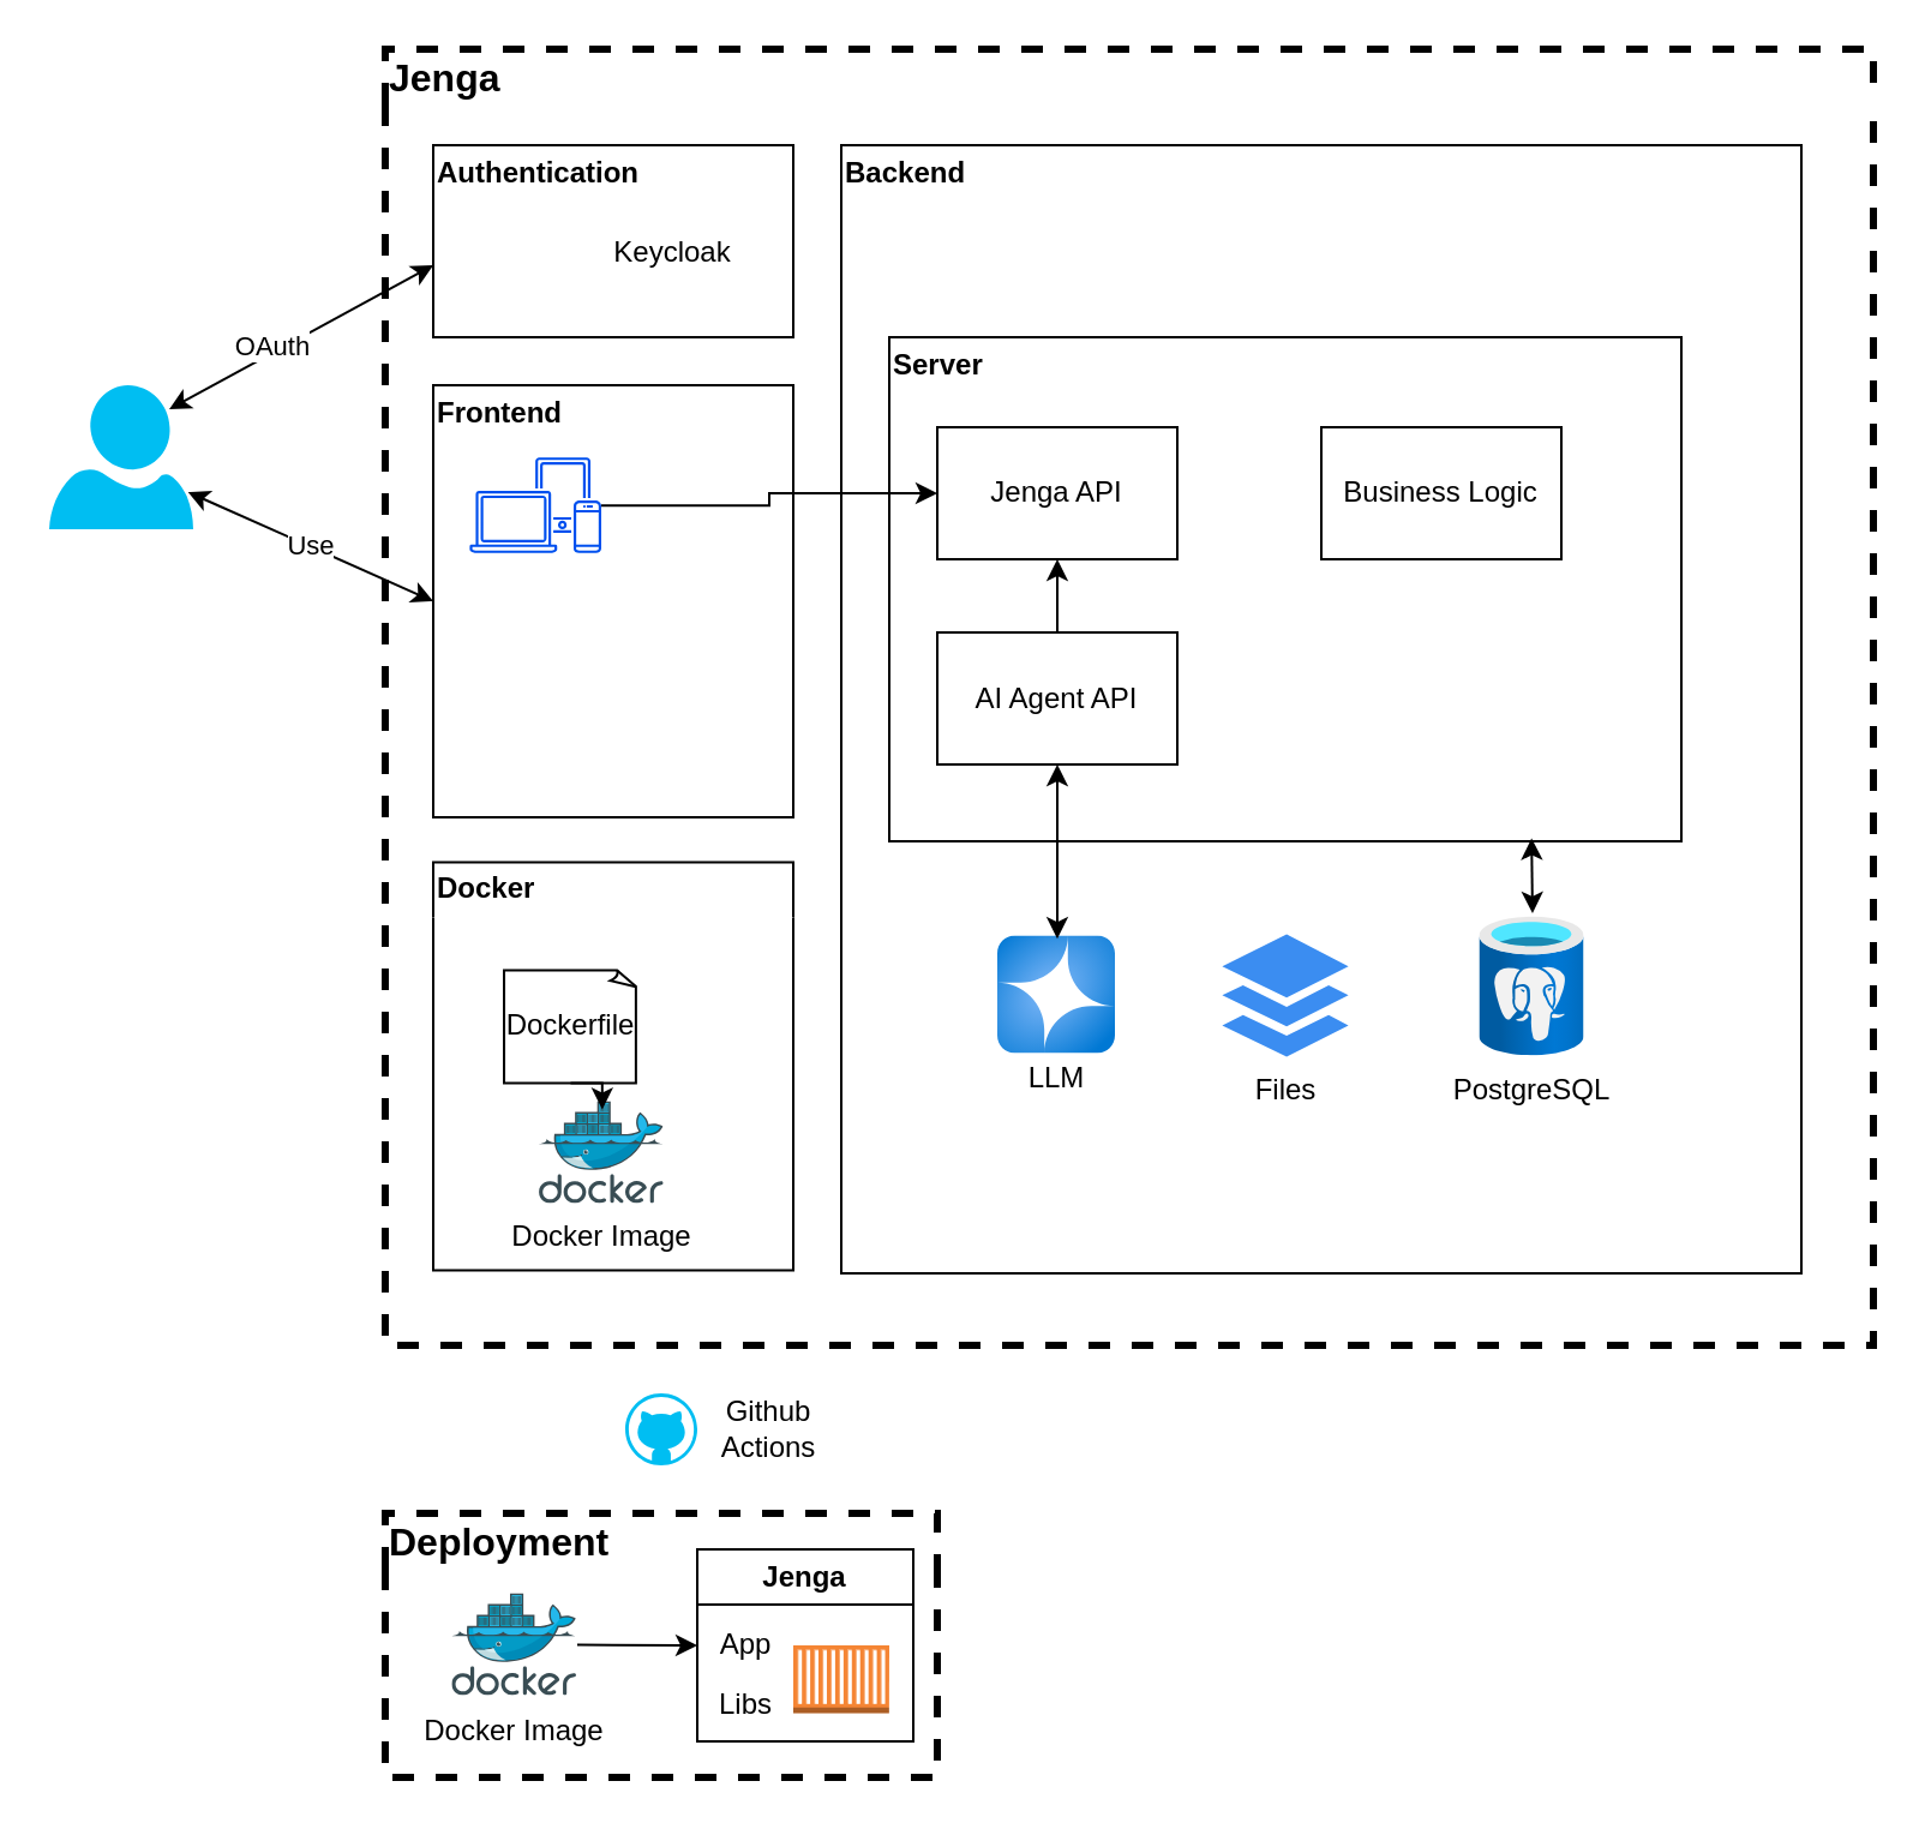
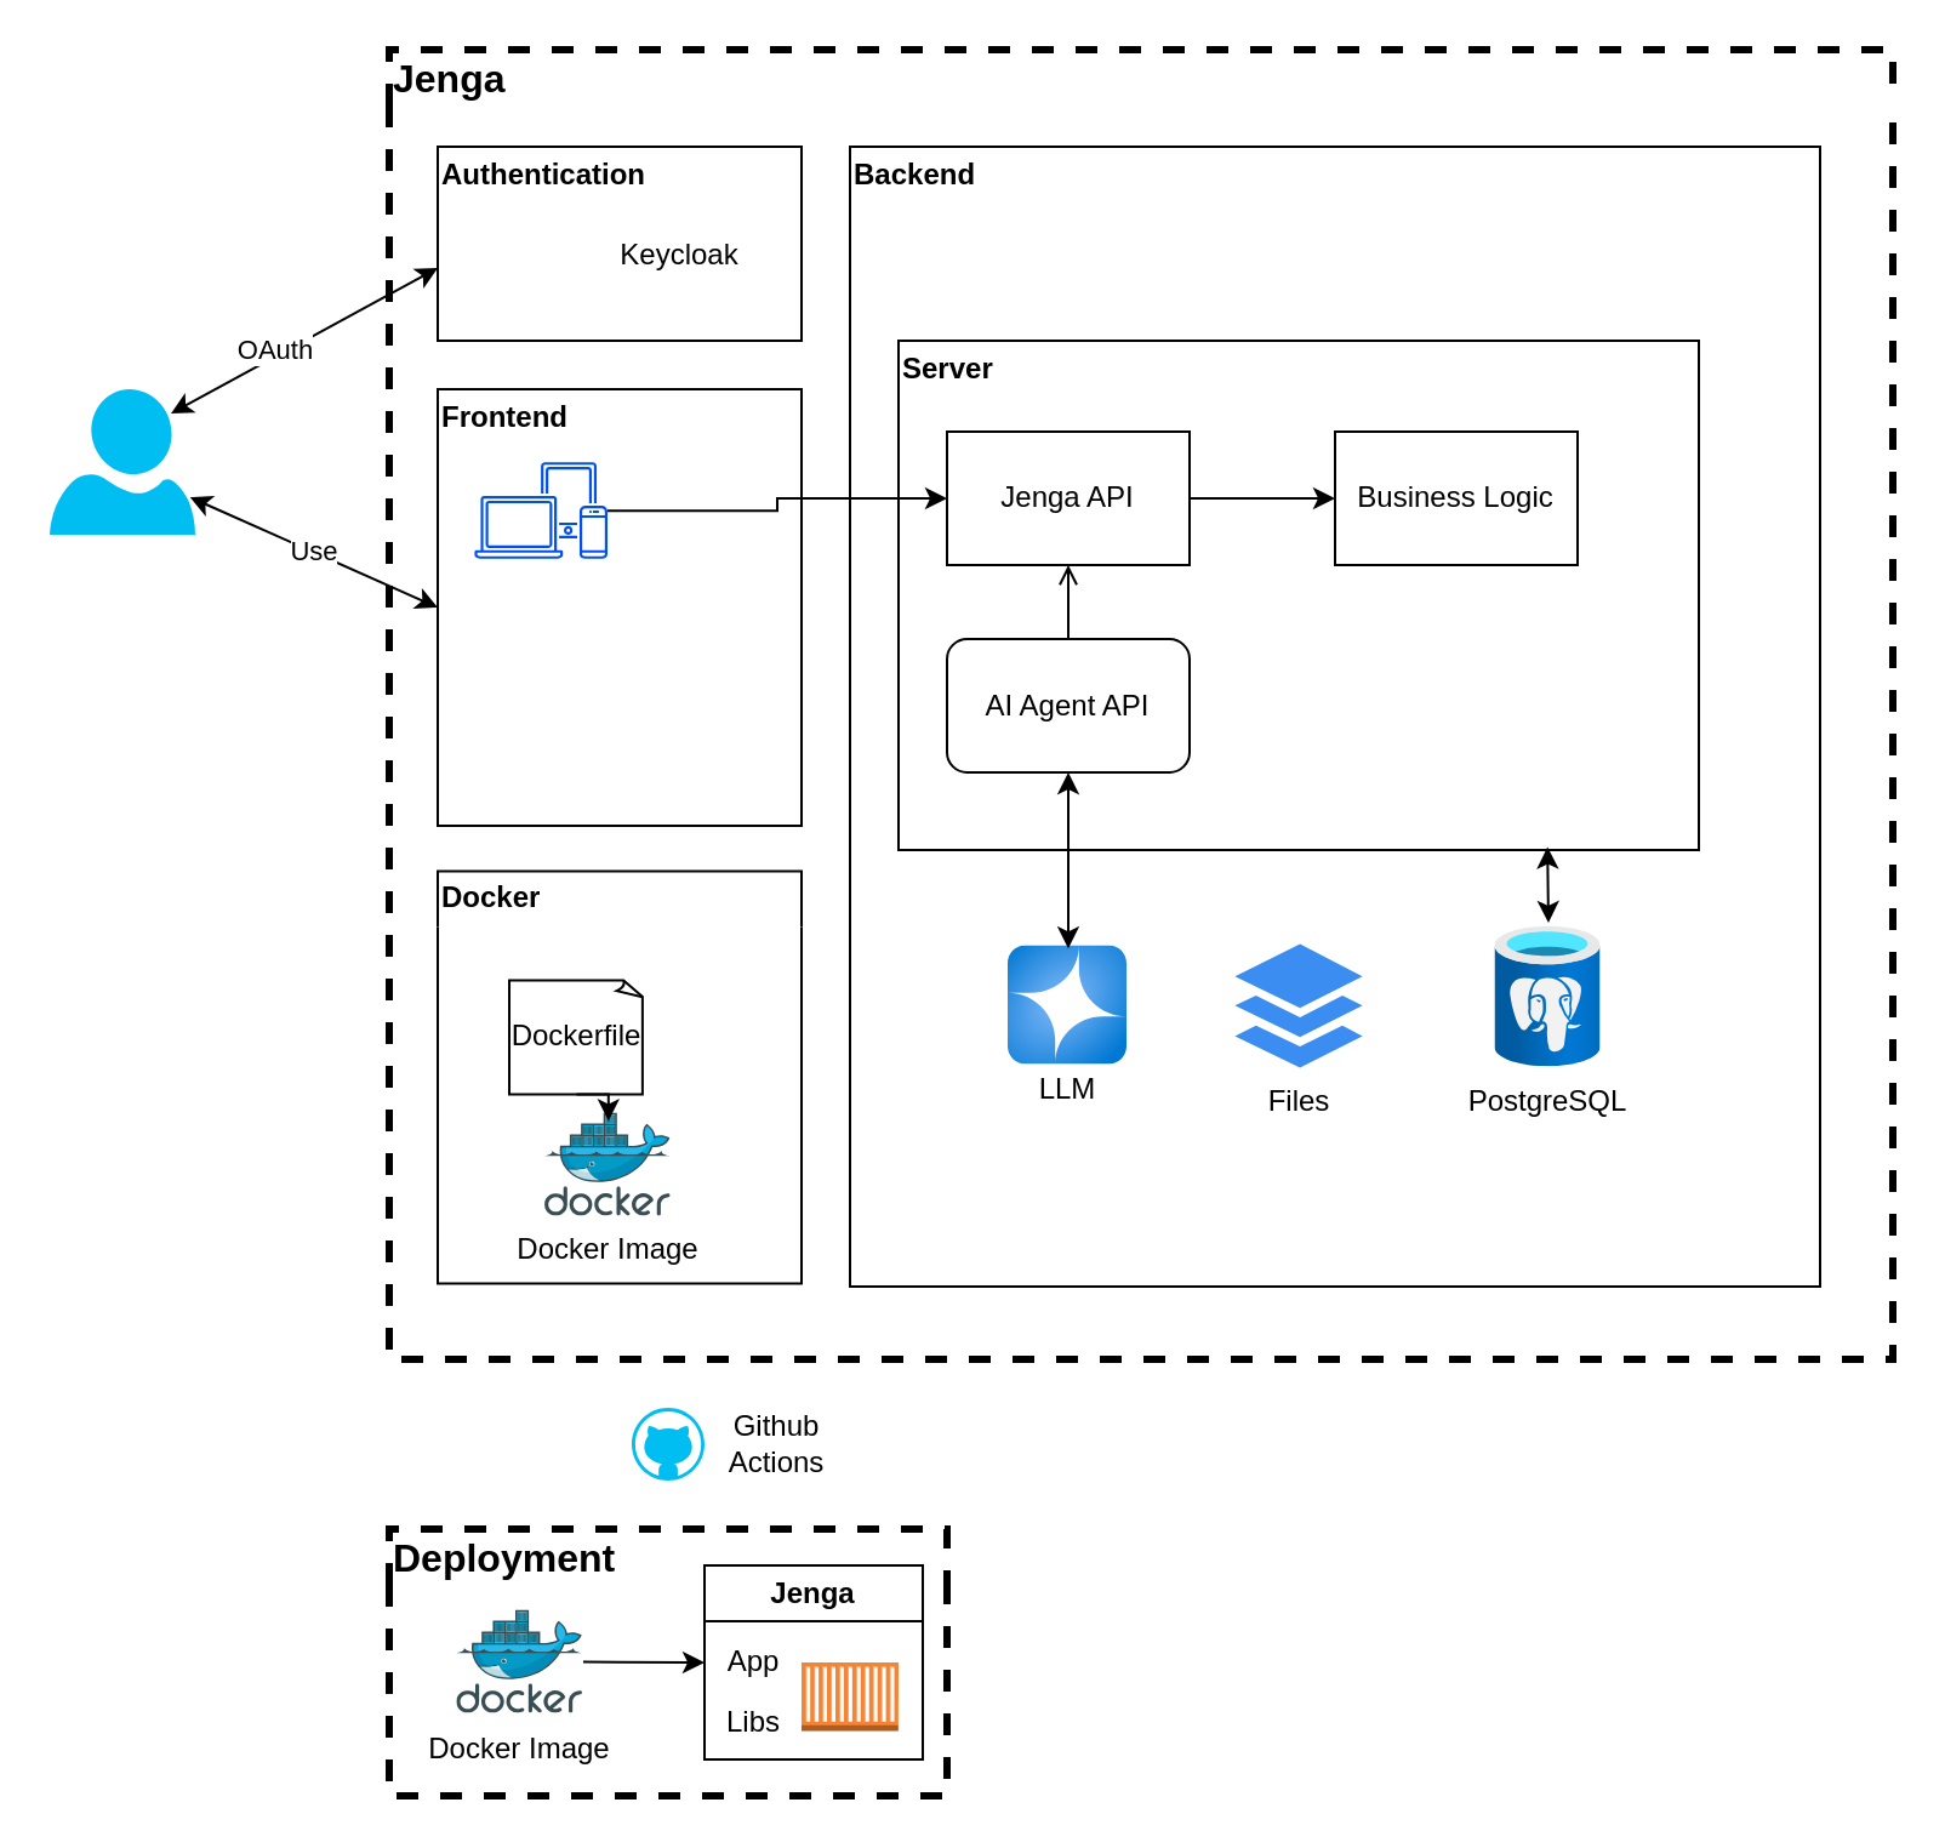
+ <mxCell id="10" style="edgeStyle=orthogonalEdgeStyle;rounded=0;orthogonalLoop=1;jettySize=auto;html=1;exitX=1;exitY=0.5;exitDx=0;exitDy=0;entryX=0;entryY=0.5;entryDx=0;entryDy=0;" parent="9" source="11" target="14" edge="1"><mxGeometry relative="1" as="geometry" /></mxCell>
- <mxCell id="12" style="edgeStyle=orthogonalEdgeStyle;rounded=0;orthogonalLoop=1;jettySize=auto;html=1;exitX=0.5;exitY=0;exitDx=0;exitDy=0;entryX=0.5;entryY=1;entryDx=0;entryDy=0;" parent="9" source="13" target="11" edge="1"><mxGeometry relative="1" as="geometry" /></mxCell>
+ <mxCell id="12" style="edgeStyle=orthogonalEdgeStyle;rounded=0;orthogonalLoop=1;jettySize=auto;html=1;exitX=0.5;exitY=0;exitDx=0;exitDy=0;entryX=0.5;entryY=1;entryDx=0;entryDy=0;endArrow=open;" parent="9" source="13" target="11" edge="1"><mxGeometry relative="1" as="geometry" /></mxCell>
- <mxCell id="13" value="AI Agent API" style="rounded=0;whiteSpace=wrap;html=1;" parent="9" vertex="1"><mxGeometry x="20" y="123" width="100" height="55" as="geometry" /></mxCell>
+ <mxCell id="13" value="AI Agent API" style="whiteSpace=wrap;html=1;rounded=1;" parent="9" vertex="1"><mxGeometry x="20" y="123" width="100" height="55" as="geometry" /></mxCell>
